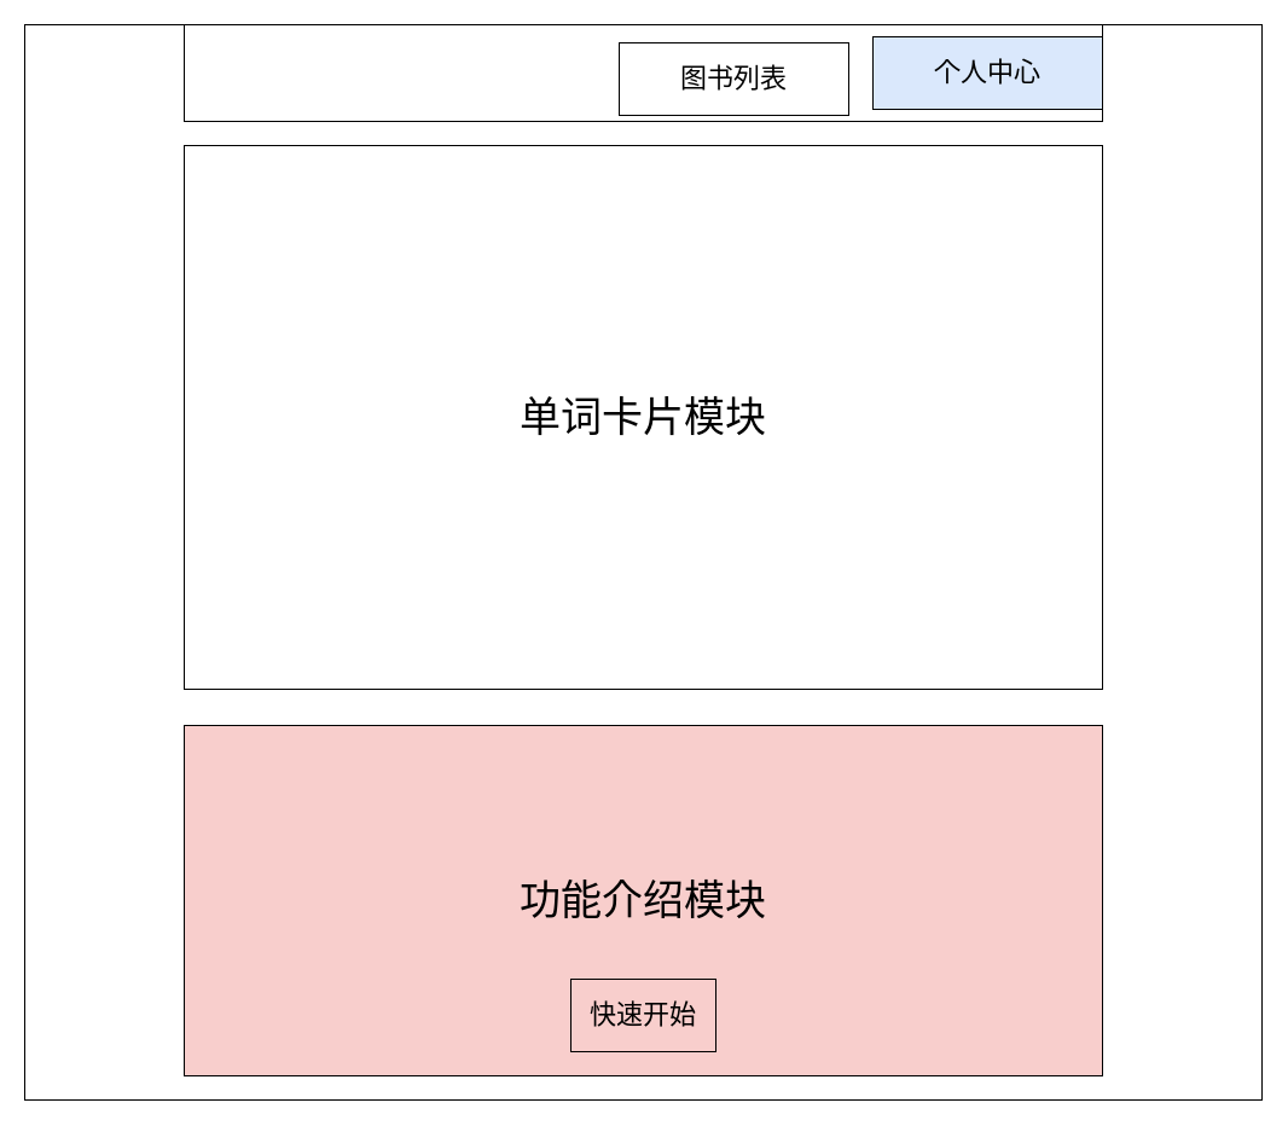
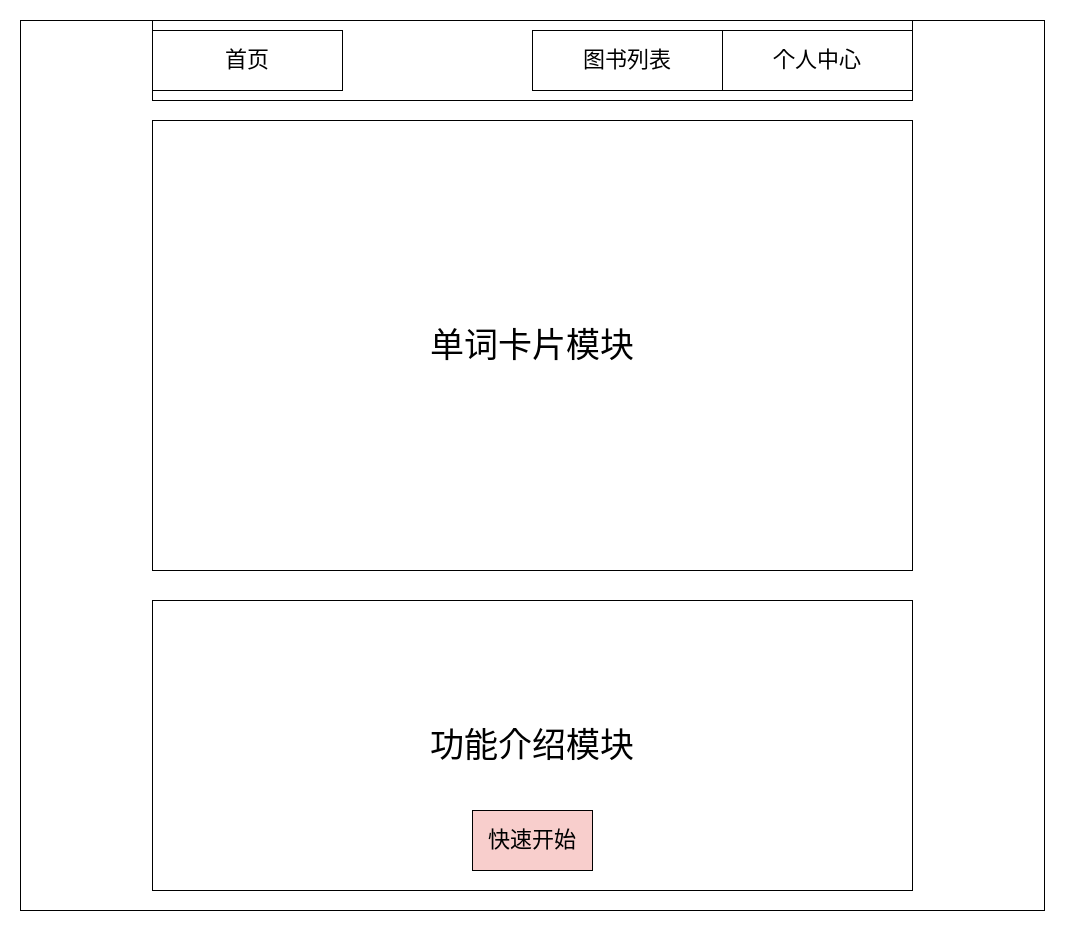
+ <mxCell id="4" value="&lt;font style=&quot;font-size: 22px&quot;&gt;首页&lt;/font&gt;" style="rounded=0;whiteSpace=wrap;html=1;" parent="1" vertex="1"><mxGeometry x="152" y="30" width="190" height="60" as="geometry" /></mxCell>
- <mxCell id="6" value="&lt;font style=&quot;font-size: 22px&quot;&gt;个人中心&lt;/font&gt;" style="rounded=0;whiteSpace=wrap;html=1;fillColor=#dae8fc;" parent="1" vertex="1"><mxGeometry x="722" y="30" width="190" height="60" as="geometry" /></mxCell>
+ <mxCell id="6" value="&lt;font style=&quot;font-size: 22px&quot;&gt;个人中心&lt;/font&gt;" style="rounded=0;whiteSpace=wrap;html=1;" parent="1" vertex="1"><mxGeometry x="722" y="30" width="190" height="60" as="geometry" /></mxCell>
- <mxCell id="5" value="&lt;font style=&quot;font-size: 22px&quot;&gt;图书列表&lt;/font&gt;" style="rounded=0;whiteSpace=wrap;html=1;" parent="1" vertex="1"><mxGeometry x="512" y="35" width="190" height="60" as="geometry" /></mxCell>
+ <mxCell id="5" value="&lt;font style=&quot;font-size: 22px&quot;&gt;图书列表&lt;/font&gt;" style="rounded=0;whiteSpace=wrap;html=1;" parent="1" vertex="1"><mxGeometry x="532" y="30" width="190" height="60" as="geometry" /></mxCell>
- <mxCell id="8" value="&lt;font style=&quot;font-size: 34px&quot;&gt;功能介绍模块&lt;/font&gt;" style="rounded=0;whiteSpace=wrap;html=1;fillColor=#f8cecc;" parent="1" vertex="1"><mxGeometry x="152" y="600" width="760" height="290" as="geometry" /></mxCell>
+ <mxCell id="8" value="&lt;font style=&quot;font-size: 34px&quot;&gt;功能介绍模块&lt;/font&gt;" style="rounded=0;whiteSpace=wrap;html=1;" parent="1" vertex="1"><mxGeometry x="152" y="600" width="760" height="290" as="geometry" /></mxCell>
